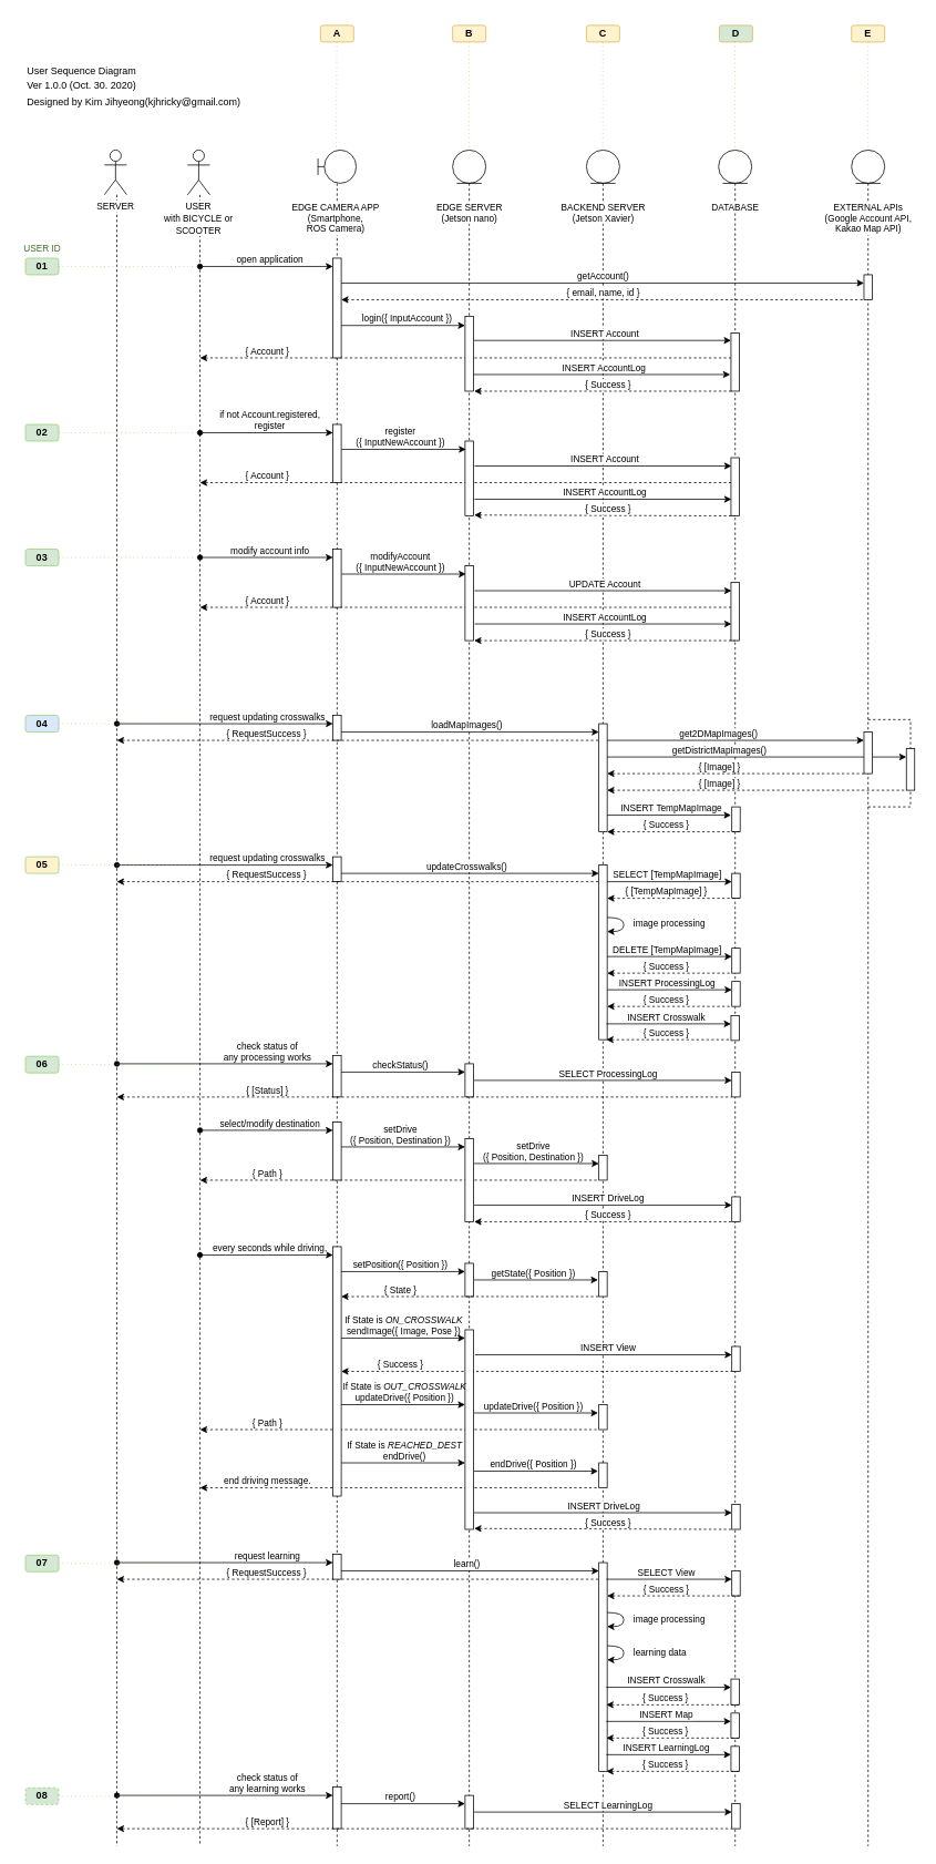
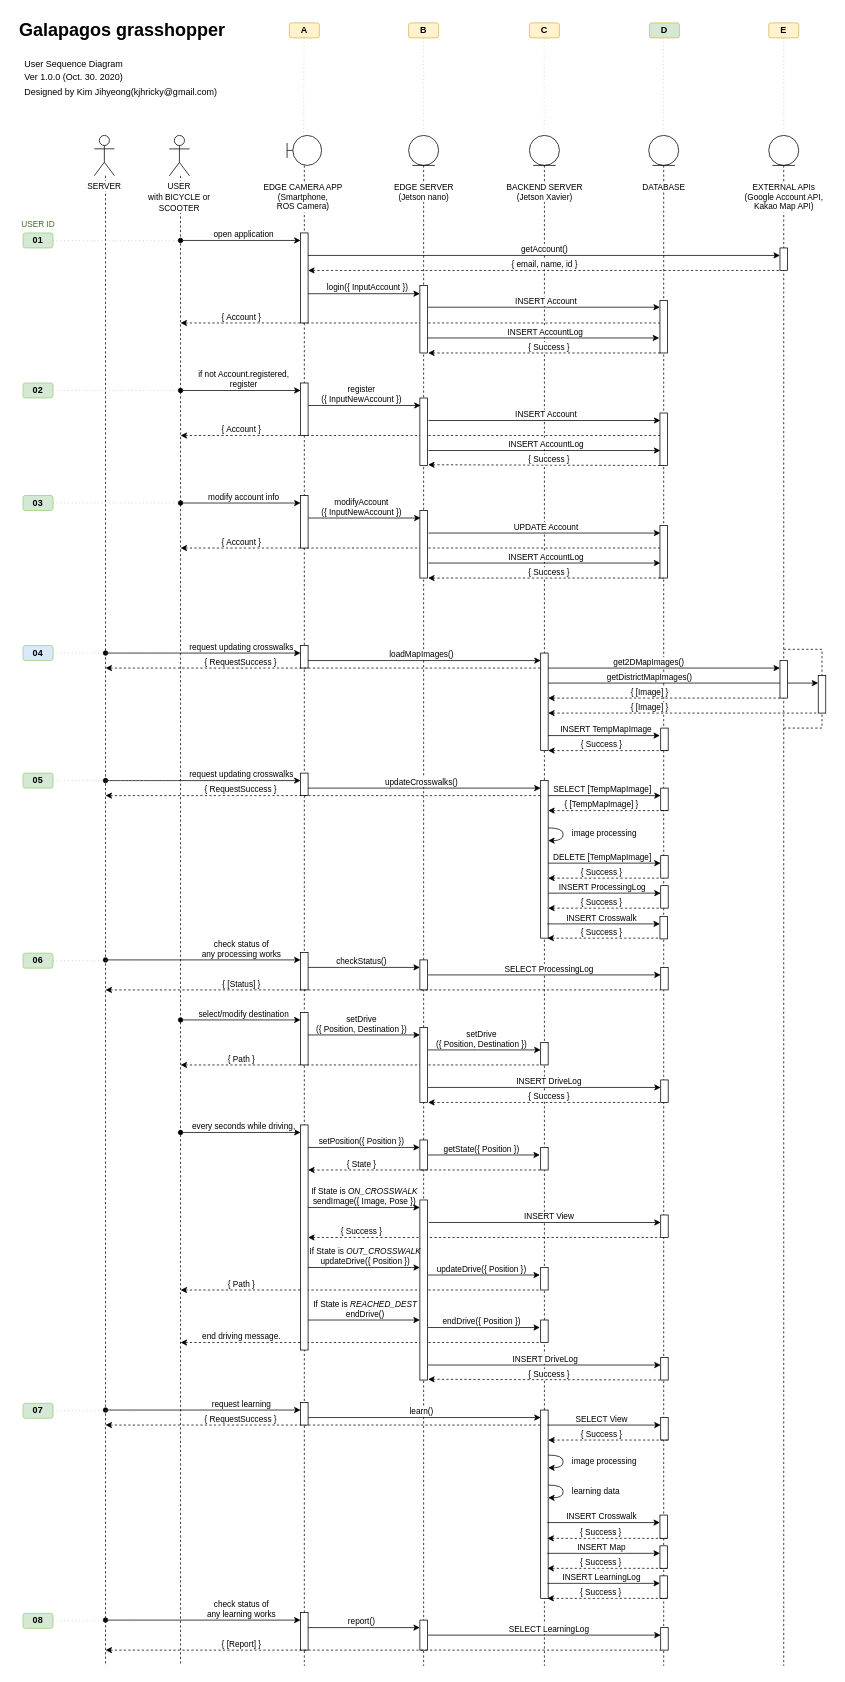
+ <mxCell id="20" value="&lt;p style=&quot;line-height: 100%&quot;&gt;&lt;/p&gt;&lt;h1&gt;Galapagos grasshopper&lt;/h1&gt;&lt;p&gt;&lt;/p&gt;" style="text;html=1;strokeColor=none;fillColor=none;spacing=5;spacingTop=-20;whiteSpace=wrap;overflow=hidden;rounded=0;" parent="1" vertex="1"><mxGeometry x="20" y="20" width="300" height="40" as="geometry" /></mxCell>
- <mxCell id="247" value="&lt;b&gt;05&lt;br&gt;&lt;/b&gt;" style="rounded=1;whiteSpace=wrap;html=1;labelBackgroundColor=none;strokeWidth=1;fillColor=#fff2cc;strokeColor=#97D077;" vertex="1" parent="245"><mxGeometry width="40" height="20" as="geometry" /></mxCell>
+ <mxCell id="247" value="&lt;b&gt;05&lt;br&gt;&lt;/b&gt;" style="rounded=1;whiteSpace=wrap;html=1;labelBackgroundColor=none;strokeWidth=1;fillColor=#d5e8d4;strokeColor=#97D077;" vertex="1" parent="245"><mxGeometry width="40" height="20" as="geometry" /></mxCell>
- <mxCell id="256" value="&lt;b&gt;08&lt;/b&gt;" style="rounded=1;whiteSpace=wrap;html=1;labelBackgroundColor=none;strokeWidth=1;fillColor=#d5e8d4;strokeColor=#97D077;dashed=1;" vertex="1" parent="254"><mxGeometry width="40" height="20" as="geometry" /></mxCell>
+ <mxCell id="256" value="&lt;b&gt;08&lt;/b&gt;" style="rounded=1;whiteSpace=wrap;html=1;labelBackgroundColor=none;strokeWidth=1;fillColor=#d5e8d4;strokeColor=#97D077;" vertex="1" parent="254"><mxGeometry width="40" height="20" as="geometry" /></mxCell>
